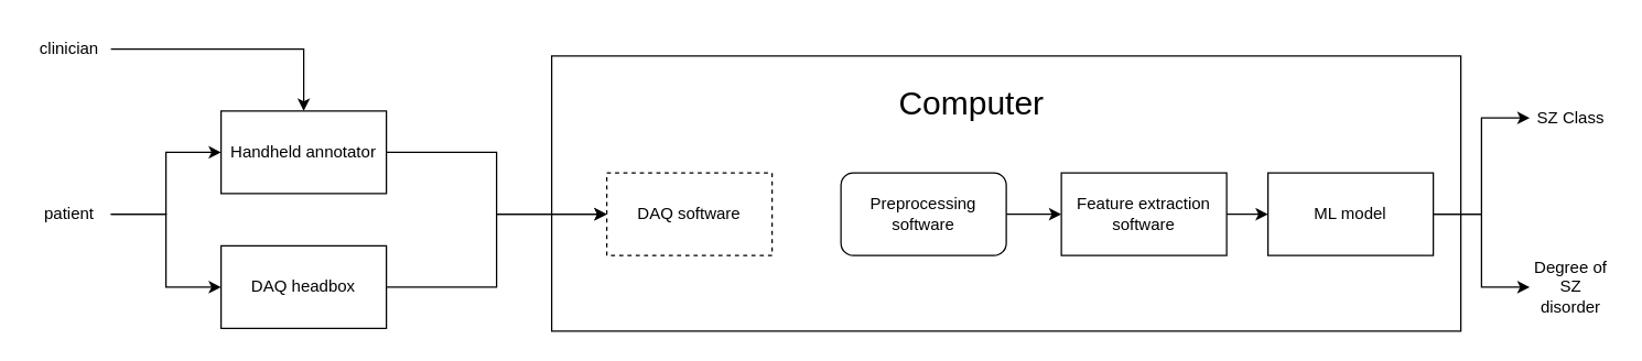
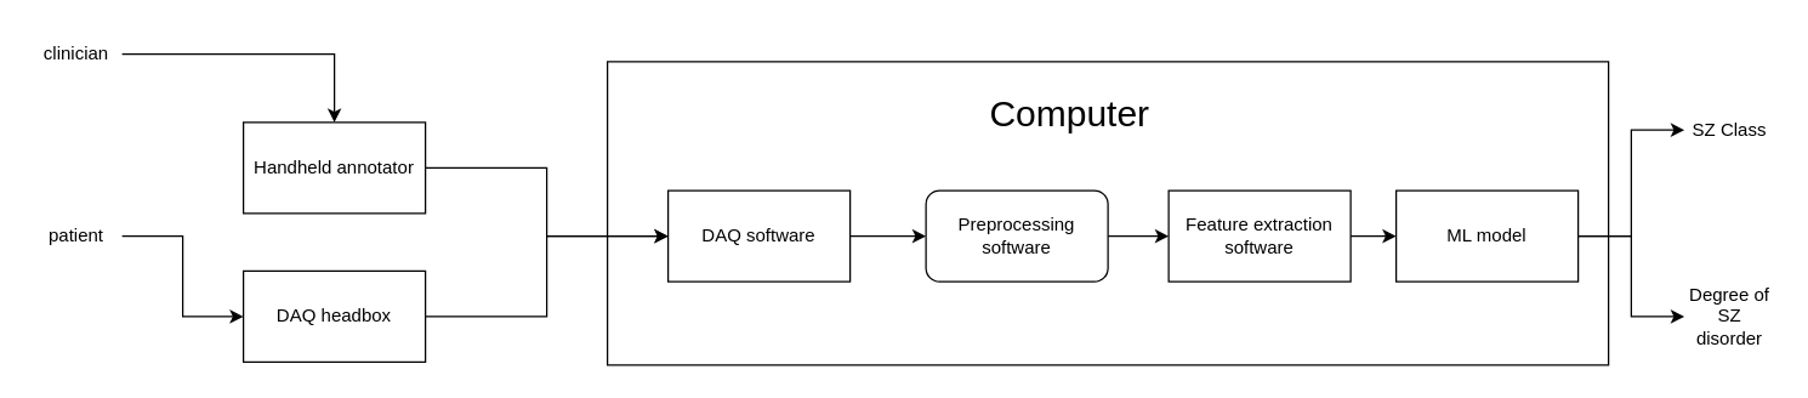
- <mxCell id="4" style="edgeStyle=orthogonalEdgeStyle;rounded=0;orthogonalLoop=1;jettySize=auto;html=1;exitX=1;exitY=0.5;exitDx=0;exitDy=0;" edge="1" parent="1" source="5" target="11"><mxGeometry relative="1" as="geometry" /></mxCell>
- <mxCell id="13" value="DAQ software" style="rounded=0;whiteSpace=wrap;html=1;dashed=1;" vertex="1" parent="1"><mxGeometry x="440" y="125" width="120" height="60" as="geometry" /></mxCell>
+ <mxCell id="13" value="DAQ software" style="rounded=0;whiteSpace=wrap;html=1;" vertex="1" parent="1"><mxGeometry x="440" y="125" width="120" height="60" as="geometry" /></mxCell>
+ <mxCell id="12" style="edgeStyle=orthogonalEdgeStyle;rounded=0;orthogonalLoop=1;jettySize=auto;html=1;exitX=1;exitY=0.5;exitDx=0;exitDy=0;entryX=0;entryY=0.5;entryDx=0;entryDy=0;" edge="1" parent="1" source="13" target="15"><mxGeometry relative="1" as="geometry" /></mxCell>
